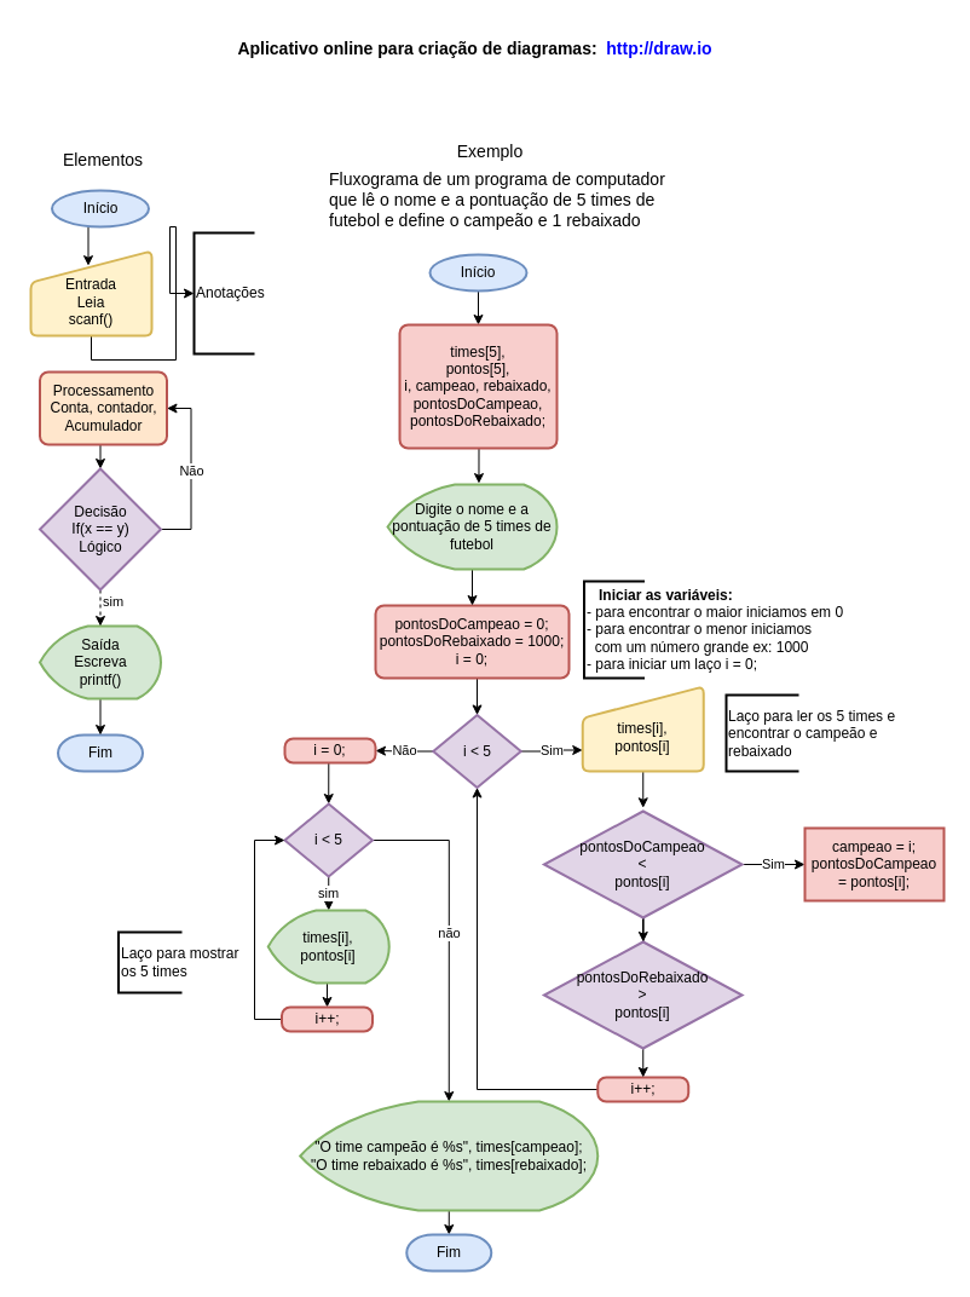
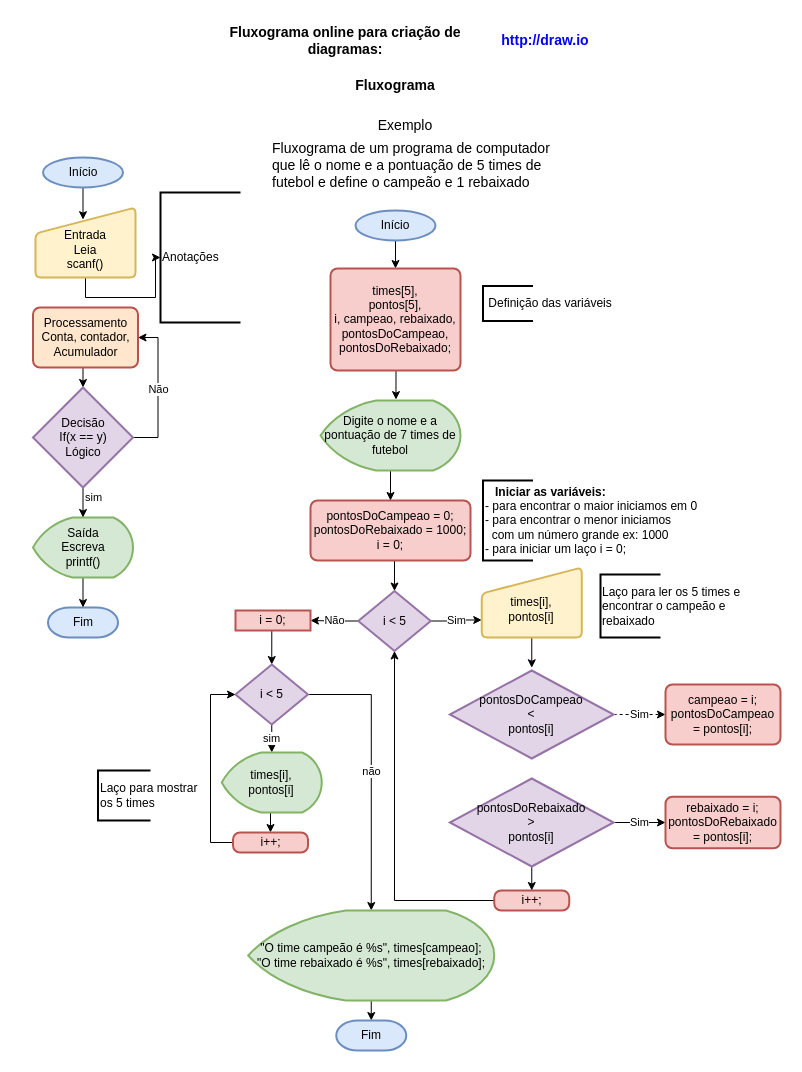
- <mxCell id="17" value="Aplicativo online para criação de diagramas:" style="text;html=1;strokeColor=none;fillColor=none;align=center;verticalAlign=middle;whiteSpace=wrap;rounded=0;fontSize=14;fontStyle=1" parent="1" vertex="1"><mxGeometry x="190" y="20" width="310" height="40" as="geometry" /></mxCell>
+ <mxCell id="17" value="Fluxograma online para criação de diagramas:" style="text;html=1;strokeColor=none;fillColor=none;align=center;verticalAlign=middle;whiteSpace=wrap;rounded=0;fontSize=14;fontStyle=1" parent="1" vertex="1"><mxGeometry x="190" y="20" width="310" height="40" as="geometry" /></mxCell>
+ <mxCell id="2" value="Fluxograma" style="text;html=1;strokeColor=none;fillColor=none;align=center;verticalAlign=middle;whiteSpace=wrap;rounded=0;fontSize=14;fontStyle=1" parent="1" vertex="1"><mxGeometry x="330" y="70" width="130" height="30" as="geometry" /></mxCell>
- <mxCell id="15" value="Elementos" style="text;html=1;strokeColor=none;fillColor=none;align=center;verticalAlign=middle;whiteSpace=wrap;rounded=0;fontSize=14;fontStyle=0" parent="1" vertex="1"><mxGeometry x="20" y="117" width="130" height="30" as="geometry" /></mxCell>
- <mxCell id="7" value="&lt;br&gt;Entrada&lt;br&gt;Leia&lt;br&gt;scanf()" style="html=1;strokeWidth=2;shape=manualInput;whiteSpace=wrap;rounded=1;size=26;arcSize=11;fillColor=#fff2cc;strokeColor=#d6b656;" parent="1" vertex="1"><mxGeometry x="25" y="207" width="100" height="70" as="geometry" /></mxCell>
+ <mxCell id="7" value="&lt;br&gt;Entrada&lt;br&gt;Leia&lt;br&gt;scanf()" style="html=1;strokeWidth=2;shape=manualInput;whiteSpace=wrap;rounded=1;size=26;arcSize=11;fillColor=#fff2cc;strokeColor=#d6b656;" parent="1" vertex="1"><mxGeometry x="35" y="207" width="100" height="70" as="geometry" /></mxCell>
- <mxCell id="34" value="Anotações" style="strokeWidth=2;html=1;shape=mxgraph.flowchart.annotation_1;align=left;pointerEvents=1;" parent="1" vertex="1"><mxGeometry x="160" y="192" width="50" height="100" as="geometry" /></mxCell>
+ <mxCell id="34" value="Anotações" style="strokeWidth=2;html=1;shape=mxgraph.flowchart.annotation_1;align=left;pointerEvents=1;" parent="1" vertex="1"><mxGeometry x="160" y="192" width="80" height="130" as="geometry" /></mxCell>
+ <mxCell id="35" value="&amp;nbsp;Definição das variáveis" style="strokeWidth=2;html=1;shape=mxgraph.flowchart.annotation_1;align=left;pointerEvents=1;" parent="1" vertex="1"><mxGeometry x="482.5" y="285.5" width="50" height="35" as="geometry" /></mxCell>
- <mxCell id="30" value="Digite o nome e a pontuação de 5 times de futebol" style="strokeWidth=2;html=1;shape=mxgraph.flowchart.display;whiteSpace=wrap;fillColor=#d5e8d4;strokeColor=#82b366;" parent="1" vertex="1"><mxGeometry x="320" y="400" width="140" height="70" as="geometry" /></mxCell>
+ <mxCell id="30" value="Digite o nome e a pontuação de 7 times de futebol" style="strokeWidth=2;html=1;shape=mxgraph.flowchart.display;whiteSpace=wrap;fillColor=#d5e8d4;strokeColor=#82b366;" parent="1" vertex="1"><mxGeometry x="320" y="400" width="140" height="70" as="geometry" /></mxCell>
- <mxCell id="12" value="sim" style="edgeStyle=orthogonalEdgeStyle;rounded=0;orthogonalLoop=1;jettySize=auto;html=1;exitX=0.5;exitY=1;exitDx=0;exitDy=0;exitPerimeter=0;entryX=0.5;entryY=0;entryDx=0;entryDy=0;entryPerimeter=0;dashed=1;" parent="1" source="14" target="11" edge="1"><mxGeometry x="-0.333" y="10" relative="1" as="geometry"><mxPoint as="offset" /></mxGeometry></mxCell>
+ <mxCell id="12" value="sim" style="edgeStyle=orthogonalEdgeStyle;rounded=0;orthogonalLoop=1;jettySize=auto;html=1;exitX=0.5;exitY=1;exitDx=0;exitDy=0;exitPerimeter=0;entryX=0.5;entryY=0;entryDx=0;entryDy=0;entryPerimeter=0;" parent="1" source="14" target="11" edge="1"><mxGeometry x="-0.333" y="10" relative="1" as="geometry"><mxPoint as="offset" /></mxGeometry></mxCell>
- <mxCell id="47" value="i = 0;" style="rounded=1;whiteSpace=wrap;html=1;absoluteArcSize=1;arcSize=14;strokeWidth=2;fillColor=#f8cecc;strokeColor=#b85450;" parent="1" vertex="1"><mxGeometry x="235" y="610" width="75" height="20" as="geometry" /></mxCell>
+ <mxCell id="47" value="i = 0;" style="whiteSpace=wrap;html=1;absoluteArcSize=1;arcSize=14;strokeWidth=2;fillColor=#f8cecc;strokeColor=#b85450;rounded=0;" parent="1" vertex="1"><mxGeometry x="235" y="610" width="75" height="20" as="geometry" /></mxCell>
- <mxCell id="38" value="Sim" style="edgeStyle=orthogonalEdgeStyle;rounded=0;orthogonalLoop=1;jettySize=auto;html=1;exitX=1;exitY=0.5;exitDx=0;exitDy=0;exitPerimeter=0;entryX=0;entryY=0.5;entryDx=0;entryDy=0;" parent="1" source="40" target="41" edge="1"><mxGeometry relative="1" as="geometry"><mxPoint x="670" y="713.966" as="targetPoint" /></mxGeometry></mxCell>
+ <mxCell id="38" value="Sim" style="edgeStyle=orthogonalEdgeStyle;rounded=0;orthogonalLoop=1;jettySize=auto;html=1;exitX=1;exitY=0.5;exitDx=0;exitDy=0;exitPerimeter=0;entryX=0;entryY=0.5;entryDx=0;entryDy=0;dashed=1;" parent="1" source="40" target="41" edge="1"><mxGeometry relative="1" as="geometry"><mxPoint x="670" y="713.966" as="targetPoint" /></mxGeometry></mxCell>
- <mxCell id="41" value="campeao = i;&lt;br&gt;pontosDoCampeao = pontos[i];" style="whiteSpace=wrap;html=1;absoluteArcSize=1;arcSize=14;strokeWidth=2;fillColor=#f8cecc;strokeColor=#b85450;rounded=0;" parent="1" vertex="1"><mxGeometry x="665" y="684" width="115" height="60" as="geometry" /></mxCell>
+ <mxCell id="41" value="campeao = i;&lt;br&gt;pontosDoCampeao = pontos[i];" style="rounded=1;whiteSpace=wrap;html=1;absoluteArcSize=1;arcSize=14;strokeWidth=2;fillColor=#f8cecc;strokeColor=#b85450;" parent="1" vertex="1"><mxGeometry x="665" y="684" width="115" height="60" as="geometry" /></mxCell>
- <mxCell id="39" style="edgeStyle=orthogonalEdgeStyle;rounded=0;orthogonalLoop=1;jettySize=auto;html=1;exitX=0.5;exitY=1;exitDx=0;exitDy=0;exitPerimeter=0;" parent="1" source="40" target="44" edge="1"><mxGeometry relative="1" as="geometry" /></mxCell>
+ <mxCell id="43" value="Sim" style="edgeStyle=orthogonalEdgeStyle;rounded=0;orthogonalLoop=1;jettySize=auto;html=1;exitX=1;exitY=0.5;exitDx=0;exitDy=0;exitPerimeter=0;entryX=0;entryY=0.5;entryDx=0;entryDy=0;" parent="1" source="44" target="45" edge="1"><mxGeometry relative="1" as="geometry"><mxPoint x="670" y="822.241" as="targetPoint" /></mxGeometry></mxCell>
+ <mxCell id="45" value="rebaixado = i;&lt;br&gt;pontosDoRebaixado = pontos[i];" style="rounded=1;whiteSpace=wrap;html=1;absoluteArcSize=1;arcSize=14;strokeWidth=2;fillColor=#f8cecc;strokeColor=#b85450;" parent="1" vertex="1"><mxGeometry x="665" y="796.25" width="115" height="51.5" as="geometry" /></mxCell>
